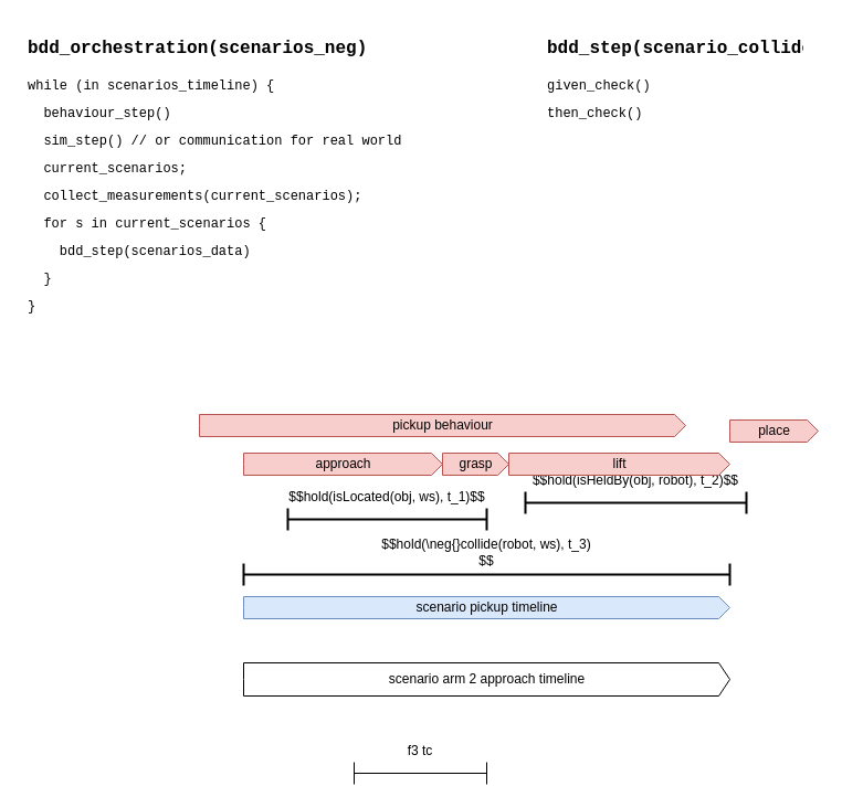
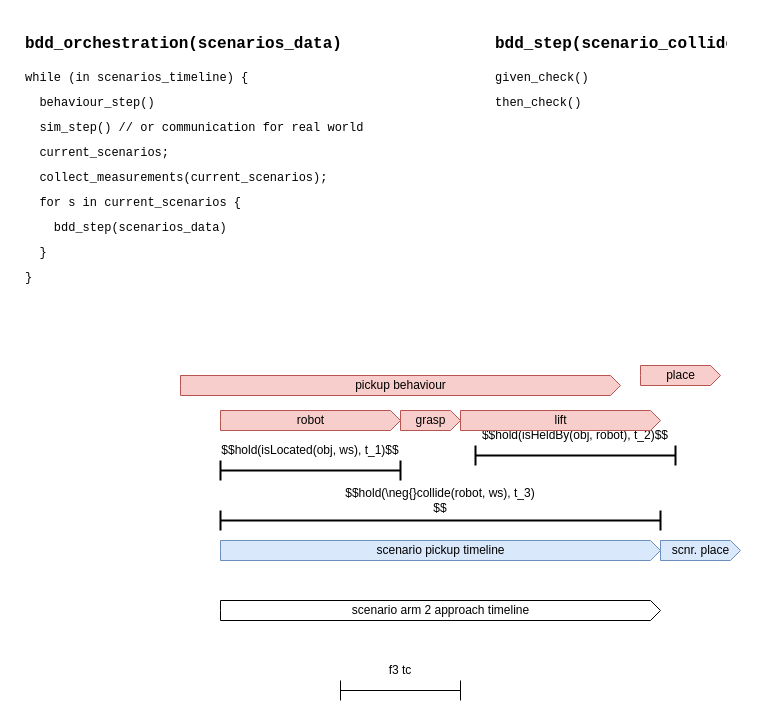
- <mxCell id="9" value="&lt;h1&gt;&lt;font face=&quot;Courier New&quot; style=&quot;font-size: 16px;&quot;&gt;bdd_orchestration(scenarios_neg)&lt;/font&gt;&lt;/h1&gt;&lt;p style=&quot;line-height: 100%;&quot;&gt;&lt;font face=&quot;Courier New&quot;&gt;while (in scenarios_timeline) {&lt;/font&gt;&lt;/p&gt;&lt;p style=&quot;border-color: var(--border-color); line-height: 12px;&quot;&gt;&lt;font style=&quot;border-color: var(--border-color);&quot; face=&quot;Courier New&quot;&gt;&amp;nbsp; behaviour_step()&lt;/font&gt;&lt;/p&gt;&lt;p style=&quot;border-color: var(--border-color); line-height: 12px;&quot;&gt;&lt;font style=&quot;border-color: var(--border-color);&quot; face=&quot;Courier New&quot;&gt;&amp;nbsp; sim_step() // or communication for real world&lt;/font&gt;&lt;/p&gt;&lt;p style=&quot;line-height: 100%;&quot;&gt;&lt;font face=&quot;Courier New&quot;&gt;&amp;nbsp; current_scenarios;&lt;/font&gt;&lt;/p&gt;&lt;p style=&quot;line-height: 100%;&quot;&gt;&lt;font face=&quot;Courier New&quot;&gt;&amp;nbsp; collect_measurements(current_scenarios);&lt;/font&gt;&lt;/p&gt;&lt;p style=&quot;line-height: 100%;&quot;&gt;&lt;font face=&quot;Courier New&quot;&gt;&amp;nbsp; for s in current_scenarios {&lt;/font&gt;&lt;/p&gt;&lt;p style=&quot;line-height: 100%;&quot;&gt;&lt;font face=&quot;Courier New&quot;&gt;&amp;nbsp; &amp;nbsp; bdd_step(scenarios_data)&lt;/font&gt;&lt;/p&gt;&lt;p style=&quot;line-height: 100%;&quot;&gt;&lt;font face=&quot;Courier New&quot;&gt;&amp;nbsp; }&lt;/font&gt;&lt;/p&gt;&lt;p style=&quot;line-height: 100%;&quot;&gt;&lt;font face=&quot;Courier New&quot;&gt;}&lt;/font&gt;&lt;/p&gt;" style="text;html=1;spacing=5;spacingTop=-20;whiteSpace=wrap;overflow=hidden;rounded=0;" parent="1" vertex="1"><mxGeometry x="20" y="20" width="380" height="280" as="geometry" /></mxCell>
+ <mxCell id="9" value="&lt;h1&gt;&lt;font face=&quot;Courier New&quot; style=&quot;font-size: 16px;&quot;&gt;bdd_orchestration(scenarios_data)&lt;/font&gt;&lt;/h1&gt;&lt;p style=&quot;line-height: 100%;&quot;&gt;&lt;font face=&quot;Courier New&quot;&gt;while (in scenarios_timeline) {&lt;/font&gt;&lt;/p&gt;&lt;p style=&quot;border-color: var(--border-color); line-height: 12px;&quot;&gt;&lt;font style=&quot;border-color: var(--border-color);&quot; face=&quot;Courier New&quot;&gt;&amp;nbsp; behaviour_step()&lt;/font&gt;&lt;/p&gt;&lt;p style=&quot;border-color: var(--border-color); line-height: 12px;&quot;&gt;&lt;font style=&quot;border-color: var(--border-color);&quot; face=&quot;Courier New&quot;&gt;&amp;nbsp; sim_step() // or communication for real world&lt;/font&gt;&lt;/p&gt;&lt;p style=&quot;line-height: 100%;&quot;&gt;&lt;font face=&quot;Courier New&quot;&gt;&amp;nbsp; current_scenarios;&lt;/font&gt;&lt;/p&gt;&lt;p style=&quot;line-height: 100%;&quot;&gt;&lt;font face=&quot;Courier New&quot;&gt;&amp;nbsp; collect_measurements(current_scenarios);&lt;/font&gt;&lt;/p&gt;&lt;p style=&quot;line-height: 100%;&quot;&gt;&lt;font face=&quot;Courier New&quot;&gt;&amp;nbsp; for s in current_scenarios {&lt;/font&gt;&lt;/p&gt;&lt;p style=&quot;line-height: 100%;&quot;&gt;&lt;font face=&quot;Courier New&quot;&gt;&amp;nbsp; &amp;nbsp; bdd_step(scenarios_data)&lt;/font&gt;&lt;/p&gt;&lt;p style=&quot;line-height: 100%;&quot;&gt;&lt;font face=&quot;Courier New&quot;&gt;&amp;nbsp; }&lt;/font&gt;&lt;/p&gt;&lt;p style=&quot;line-height: 100%;&quot;&gt;&lt;font face=&quot;Courier New&quot;&gt;}&lt;/font&gt;&lt;/p&gt;" style="text;html=1;spacing=5;spacingTop=-20;whiteSpace=wrap;overflow=hidden;rounded=0;" parent="1" vertex="1"><mxGeometry x="20" y="20" width="380" height="280" as="geometry" /></mxCell>
- <mxCell id="12" value="place" style="html=1;shadow=0;dashed=0;align=center;verticalAlign=middle;shape=mxgraph.arrows2.arrow;dy=0;dx=10;notch=0;fillColor=#f8cecc;strokeColor=#b85450;" parent="1" vertex="1"><mxGeometry x="660" y="380" width="80" height="20" as="geometry" /></mxCell>
+ <mxCell id="12" value="place" style="html=1;shadow=0;dashed=0;align=center;verticalAlign=middle;shape=mxgraph.arrows2.arrow;dy=0;dx=10;notch=0;fillColor=#f8cecc;strokeColor=#b85450;" parent="1" vertex="1"><mxGeometry x="640" y="365" width="80" height="20" as="geometry" /></mxCell>
- <mxCell id="14" value="approach" style="html=1;shadow=0;dashed=0;align=center;verticalAlign=middle;shape=mxgraph.arrows2.arrow;dy=0;dx=10;notch=0;fillColor=#f8cecc;strokeColor=#b85450;" parent="1" vertex="1"><mxGeometry x="220" y="410" width="180" height="20" as="geometry" /></mxCell>
+ <mxCell id="14" value="robot" style="html=1;shadow=0;dashed=0;align=center;verticalAlign=middle;shape=mxgraph.arrows2.arrow;dy=0;dx=10;notch=0;fillColor=#f8cecc;strokeColor=#b85450;" parent="1" vertex="1"><mxGeometry x="220" y="410" width="180" height="20" as="geometry" /></mxCell>
- <mxCell id="3" value="$$hold(isLocated(obj, ws), t_1)$$" style="shape=crossbar;whiteSpace=wrap;html=1;rounded=1;verticalAlign=middle;labelPosition=center;verticalLabelPosition=top;align=center;strokeColor=#000000;strokeWidth=2;" parent="1" vertex="1"><mxGeometry x="260" y="460" width="180" height="20" as="geometry" /></mxCell>
+ <mxCell id="3" value="$$hold(isLocated(obj, ws), t_1)$$" style="shape=crossbar;whiteSpace=wrap;html=1;rounded=1;verticalAlign=middle;labelPosition=center;verticalLabelPosition=top;align=center;strokeColor=#000000;strokeWidth=2;" parent="1" vertex="1"><mxGeometry x="220" y="460" width="180" height="20" as="geometry" /></mxCell>
+ <mxCell id="10" value="scnr. place" style="html=1;shadow=0;dashed=0;align=center;verticalAlign=middle;shape=mxgraph.arrows2.arrow;dy=0;dx=10;notch=0;fillColor=#dae8fc;strokeColor=#6c8ebf;" parent="1" vertex="1"><mxGeometry x="660" y="540" width="80" height="20" as="geometry" /></mxCell>
- <mxCell id="8" value="scenario arm 2 approach timeline" style="html=1;shadow=0;dashed=0;align=center;verticalAlign=middle;shape=mxgraph.arrows2.arrow;dy=0;dx=10;notch=0;" parent="1" vertex="1"><mxGeometry x="220" y="600" width="440" height="30" as="geometry" /></mxCell>
+ <mxCell id="8" value="scenario arm 2 approach timeline" style="html=1;shadow=0;dashed=0;align=center;verticalAlign=middle;shape=mxgraph.arrows2.arrow;dy=0;dx=10;notch=0;" parent="1" vertex="1"><mxGeometry x="220" y="600" width="440" height="20" as="geometry" /></mxCell>
- <mxCell id="4" value="f3 tc" style="shape=crossbar;whiteSpace=wrap;html=1;rounded=1;verticalAlign=middle;labelPosition=center;verticalLabelPosition=top;align=center;" parent="1" vertex="1"><mxGeometry x="320" y="690" width="120" height="20" as="geometry" /></mxCell>
+ <mxCell id="4" value="f3 tc" style="shape=crossbar;whiteSpace=wrap;html=1;rounded=1;verticalAlign=middle;labelPosition=center;verticalLabelPosition=top;align=center;" parent="1" vertex="1"><mxGeometry x="340" y="680" width="120" height="20" as="geometry" /></mxCell>
